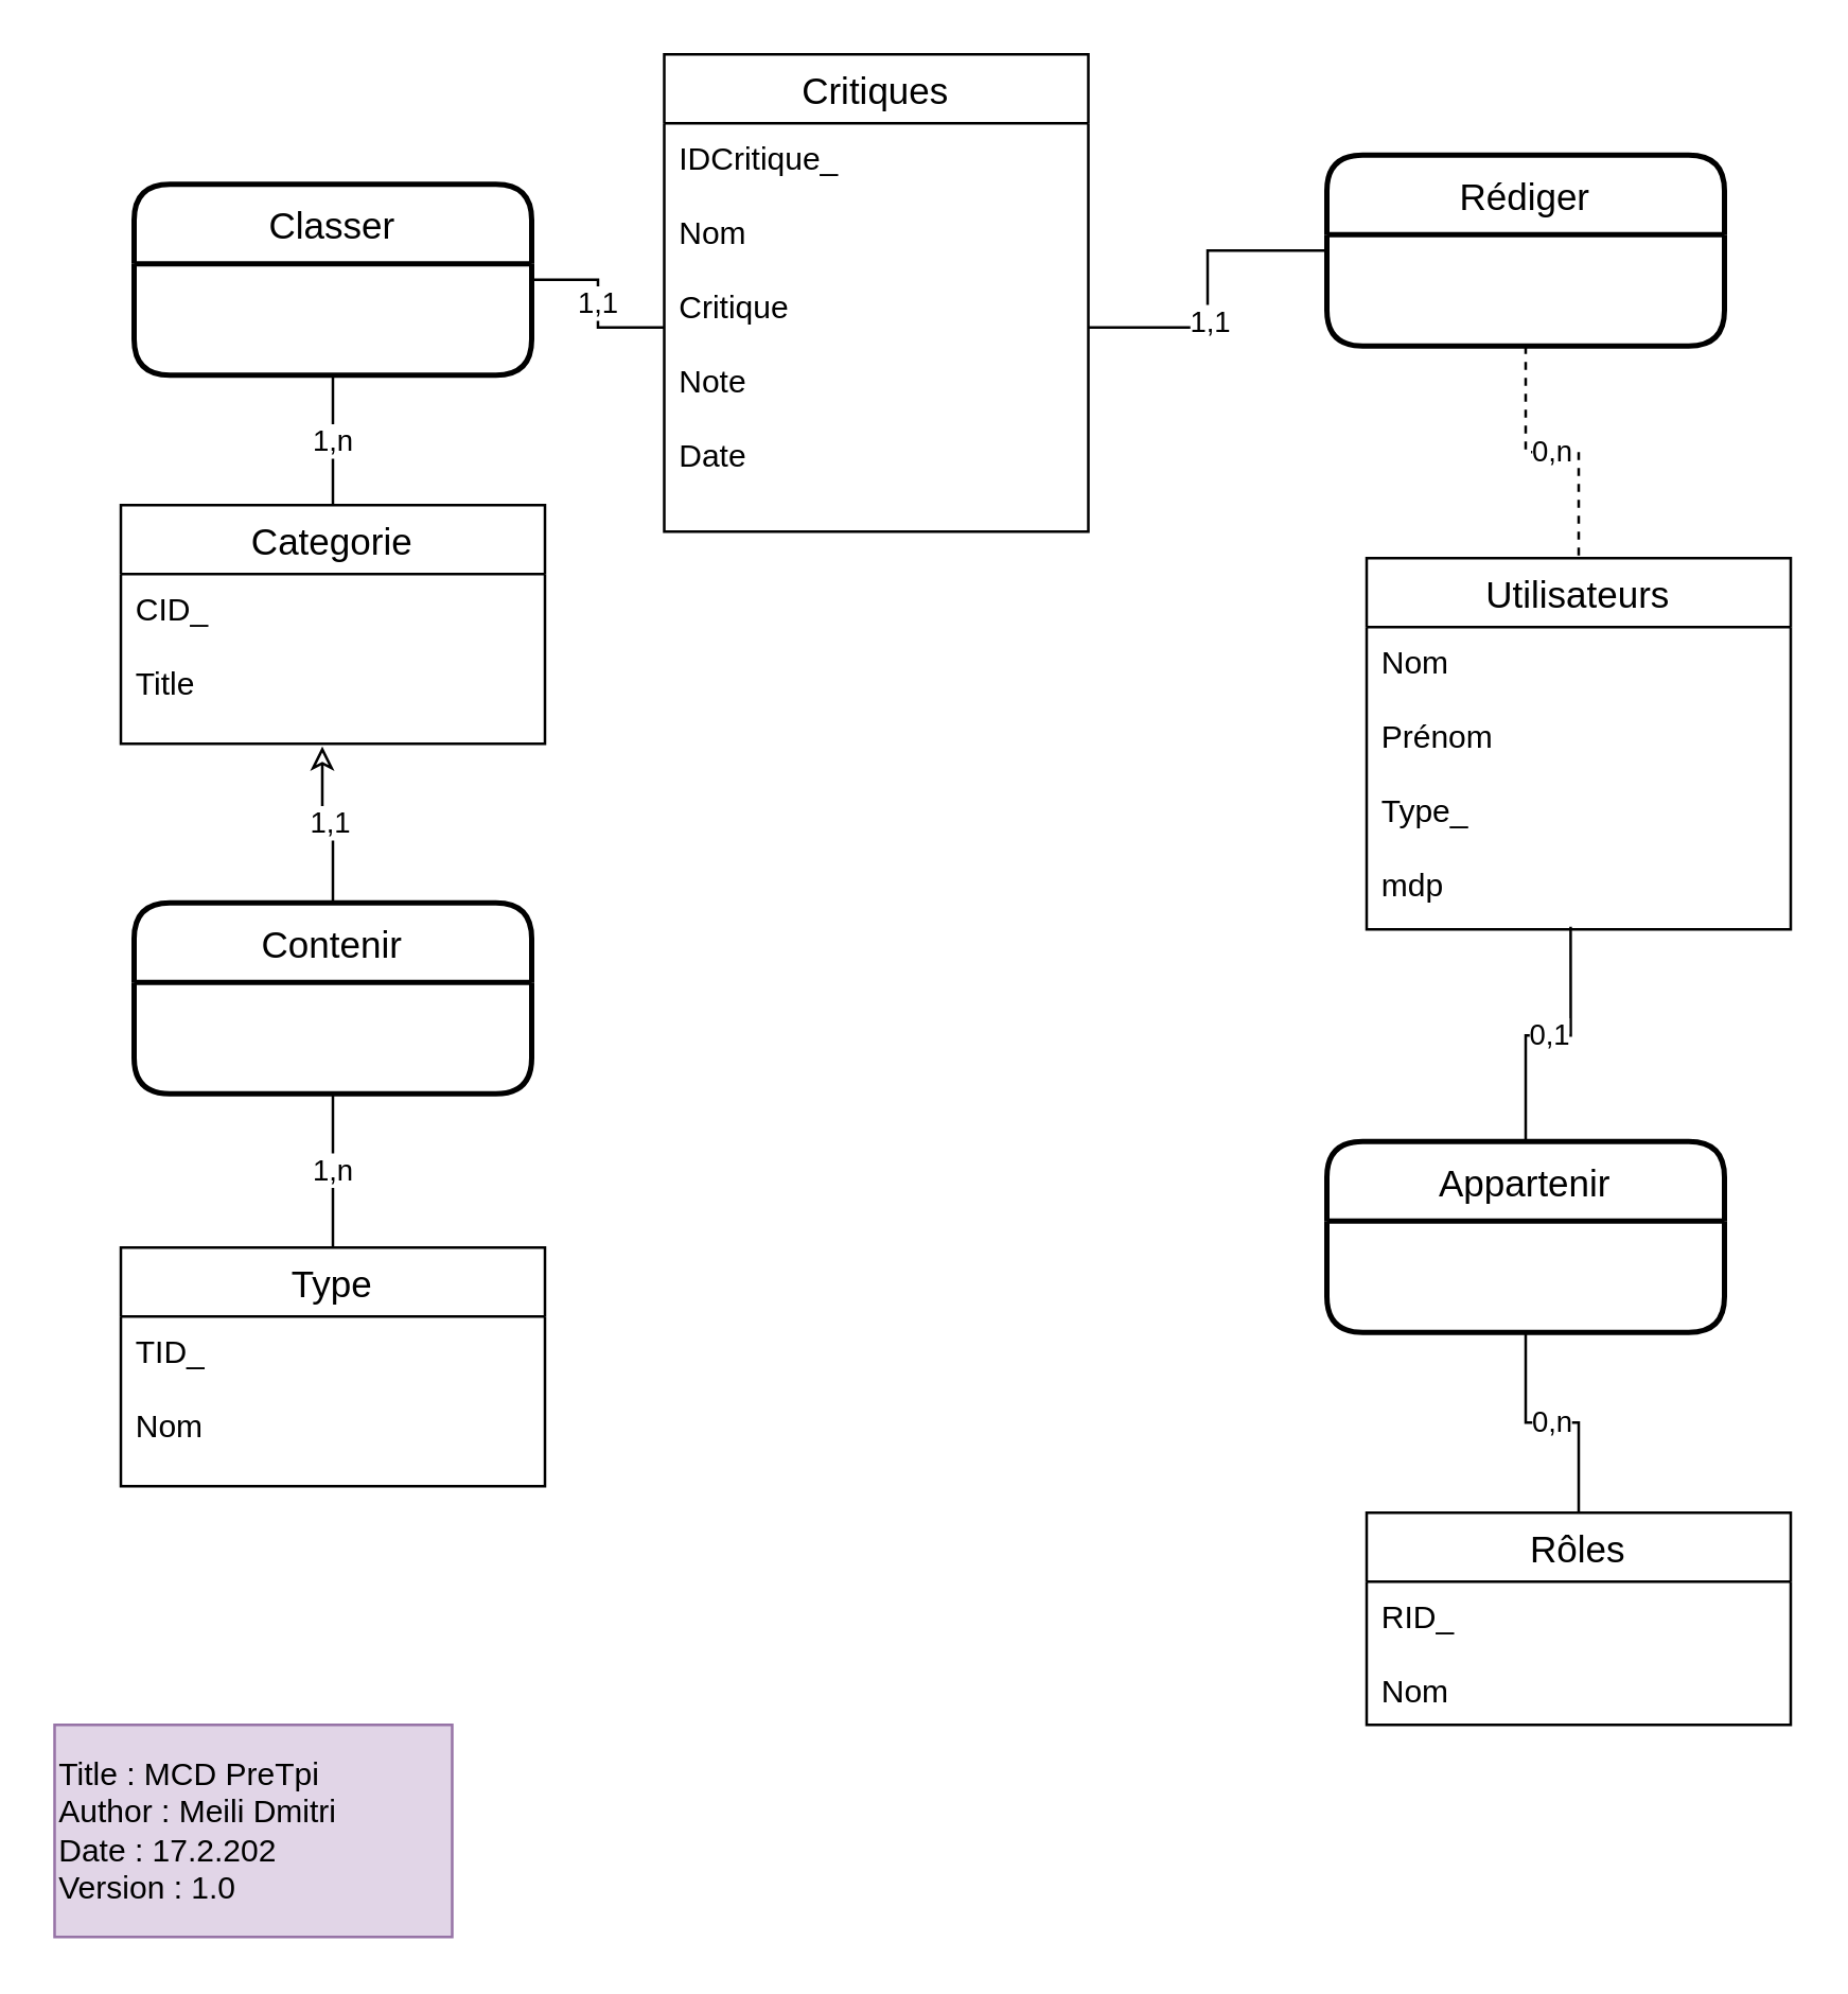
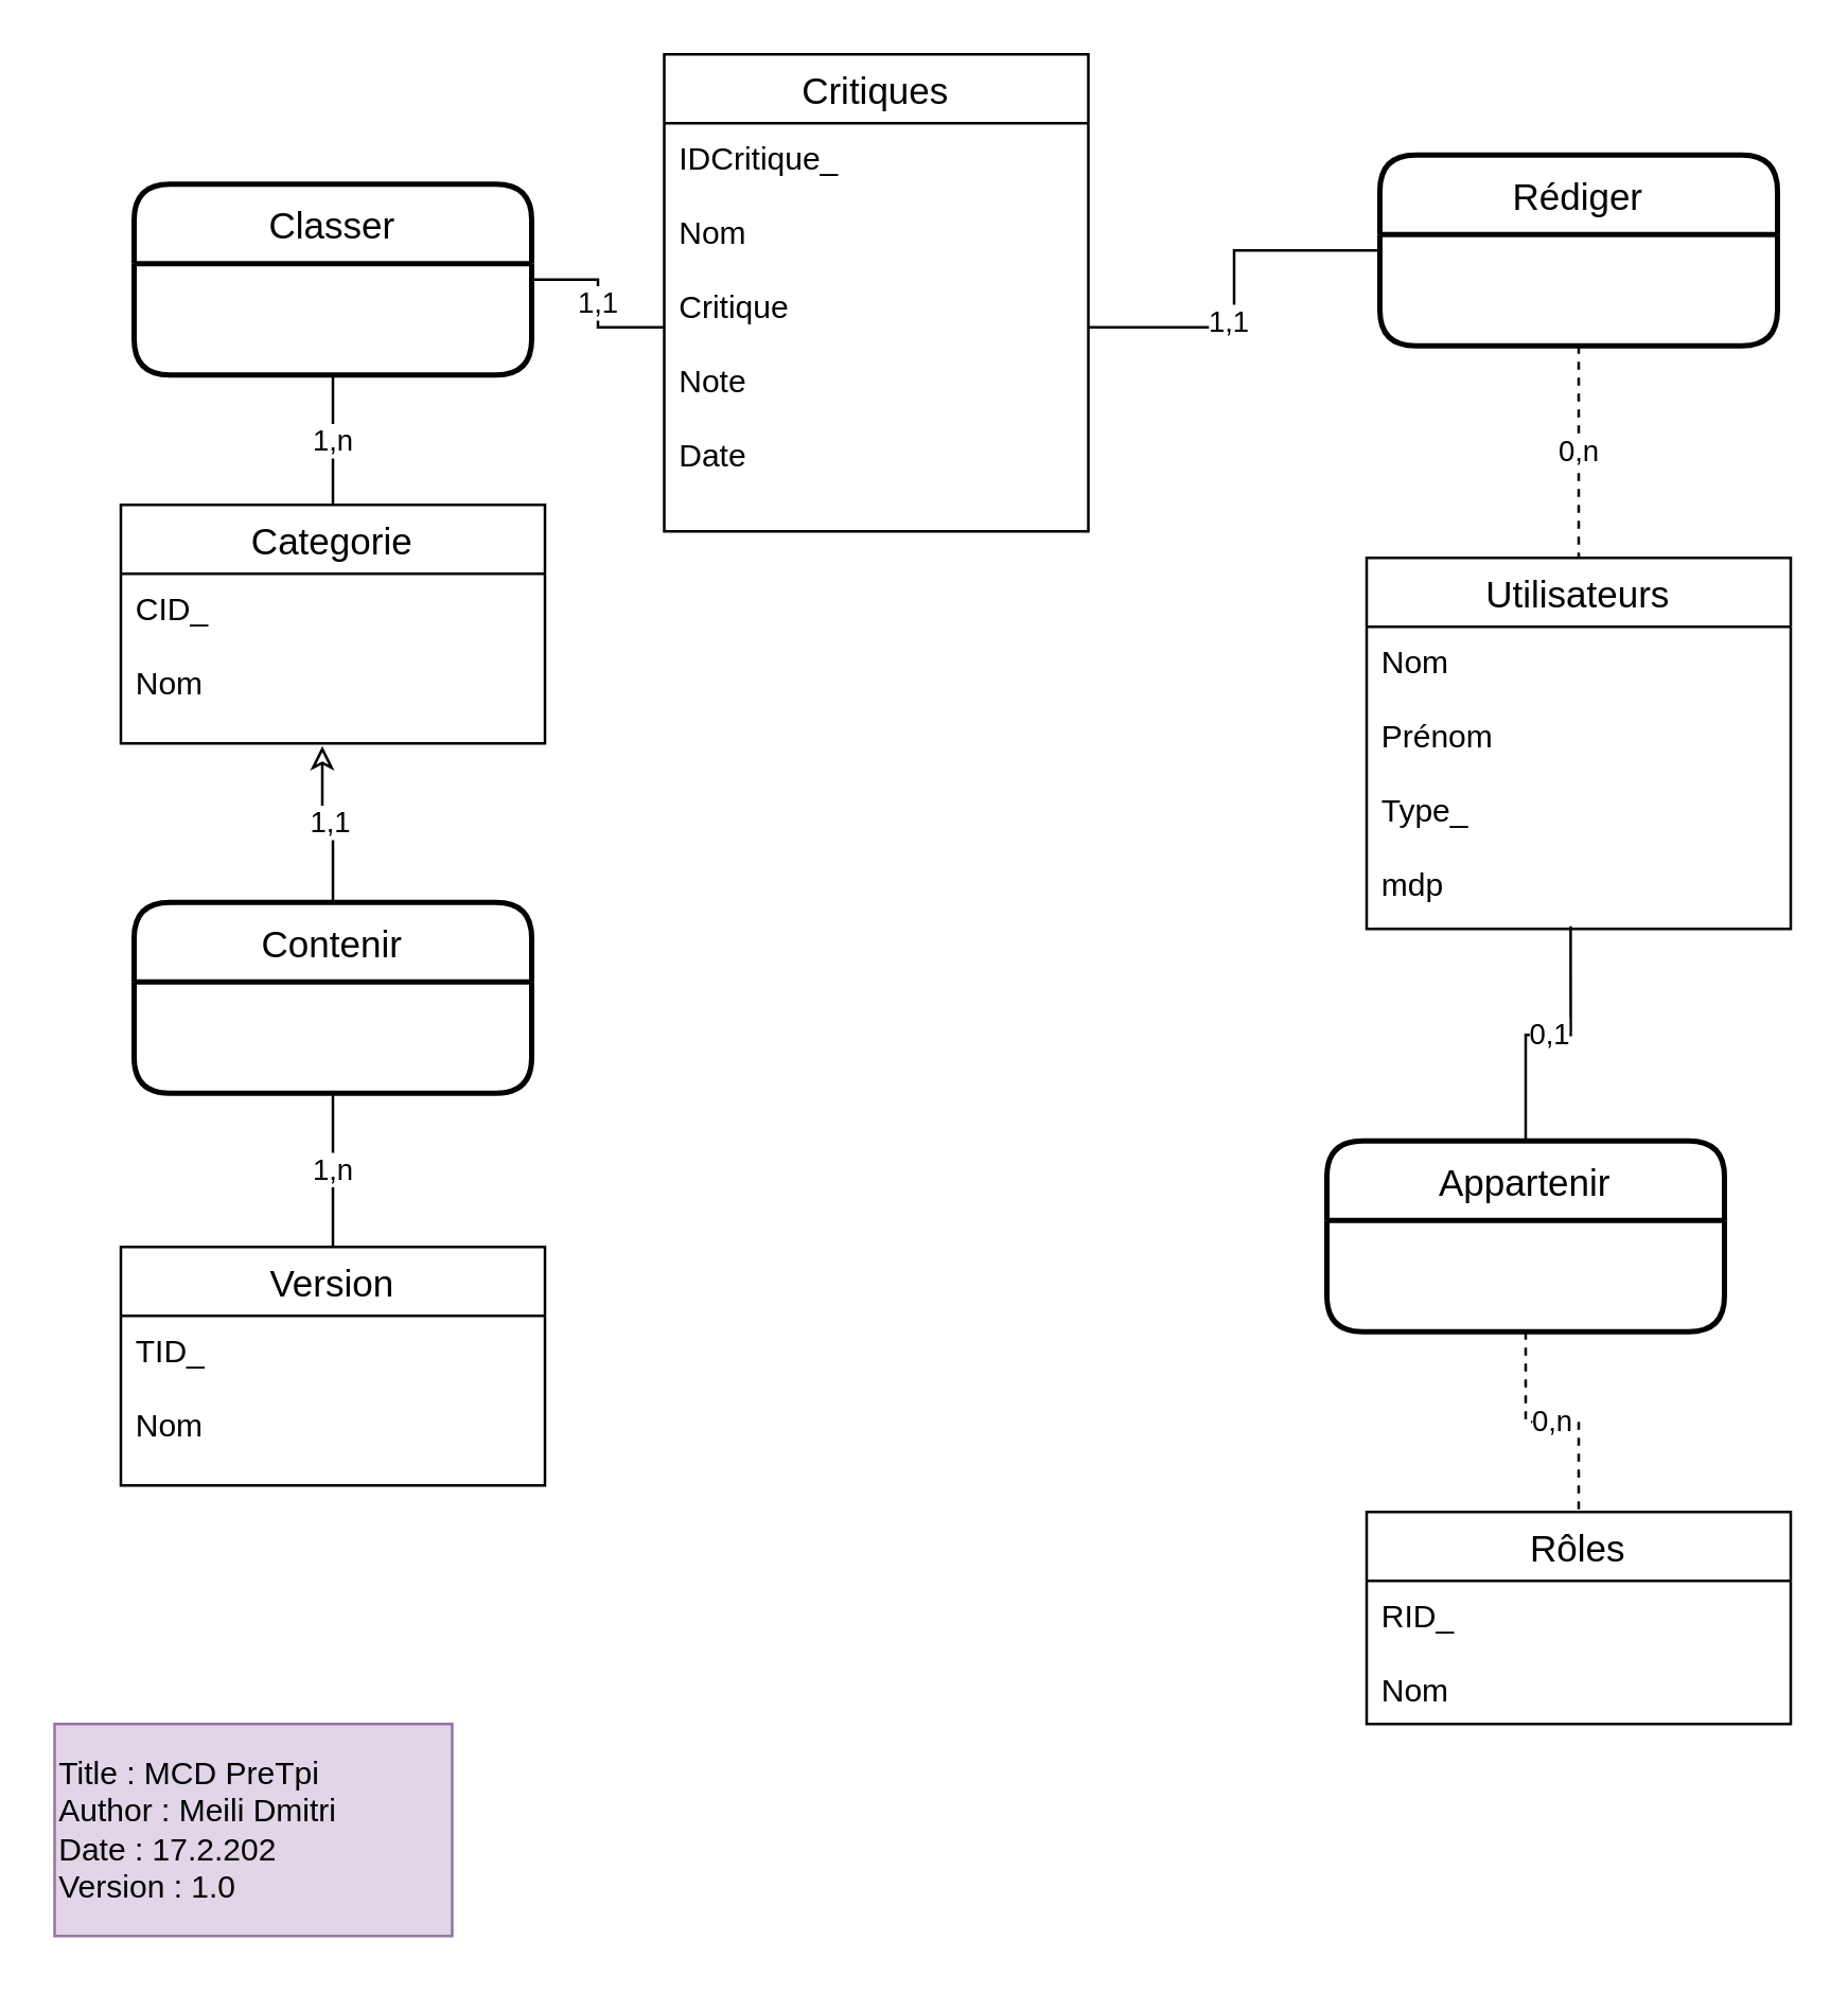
- <mxCell id="9" value="Rédiger" style="swimlane;childLayout=stackLayout;horizontal=1;startSize=30;horizontalStack=0;rounded=1;fontSize=14;fontStyle=0;strokeWidth=2;resizeParent=0;resizeLast=1;shadow=0;dashed=0;align=center;" vertex="1" parent="1"><mxGeometry x="500" y="58" width="150" height="72" as="geometry" /></mxCell>
+ <mxCell id="9" value="Rédiger" style="swimlane;childLayout=stackLayout;horizontal=1;startSize=30;horizontalStack=0;rounded=1;fontSize=14;fontStyle=0;strokeWidth=2;resizeParent=0;resizeLast=1;shadow=0;dashed=0;align=center;" vertex="1" parent="1"><mxGeometry x="520" y="58" width="150" height="72" as="geometry" /></mxCell>
- <mxCell id="18" value="CID_&#10;&#10;Title" style="text;strokeColor=none;fillColor=none;spacingLeft=4;spacingRight=4;overflow=hidden;rotatable=0;points=[[0,0.5],[1,0.5]];portConstraint=eastwest;fontSize=12;" vertex="1" parent="17"><mxGeometry y="26" width="160" height="64" as="geometry" /></mxCell>
+ <mxCell id="18" value="CID_&#10;&#10;Nom" style="text;strokeColor=none;fillColor=none;spacingLeft=4;spacingRight=4;overflow=hidden;rotatable=0;points=[[0,0.5],[1,0.5]];portConstraint=eastwest;fontSize=12;" vertex="1" parent="17"><mxGeometry y="26" width="160" height="64" as="geometry" /></mxCell>
- <mxCell id="21" value="Type" style="swimlane;fontStyle=0;childLayout=stackLayout;horizontal=1;startSize=26;horizontalStack=0;resizeParent=1;resizeParentMax=0;resizeLast=0;collapsible=1;marginBottom=0;align=center;fontSize=14;" vertex="1" parent="1"><mxGeometry x="45" y="470" width="160" height="90" as="geometry" /></mxCell>
+ <mxCell id="21" value="Version" style="swimlane;fontStyle=0;childLayout=stackLayout;horizontal=1;startSize=26;horizontalStack=0;resizeParent=1;resizeParentMax=0;resizeLast=0;collapsible=1;marginBottom=0;align=center;fontSize=14;" vertex="1" parent="1"><mxGeometry x="45" y="470" width="160" height="90" as="geometry" /></mxCell>
- <mxCell id="10" value="0,n" style="edgeStyle=orthogonalEdgeStyle;rounded=0;orthogonalLoop=1;jettySize=auto;html=1;exitX=0.5;exitY=1;exitDx=0;exitDy=0;entryX=0.5;entryY=0;entryDx=0;entryDy=0;endArrow=none;endFill=0;" edge="1" parent="1" source="12" target="13"><mxGeometry relative="1" as="geometry" /></mxCell>
+ <mxCell id="10" value="0,n" style="edgeStyle=orthogonalEdgeStyle;rounded=0;orthogonalLoop=1;jettySize=auto;html=1;exitX=0.5;exitY=1;exitDx=0;exitDy=0;entryX=0.5;entryY=0;entryDx=0;entryDy=0;endArrow=none;endFill=0;dashed=1;" edge="1" parent="1" source="12" target="13"><mxGeometry relative="1" as="geometry" /></mxCell>
